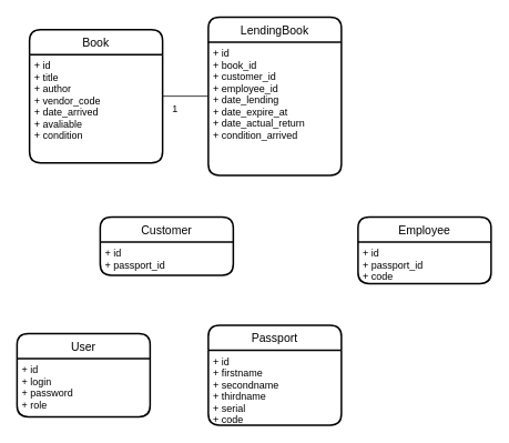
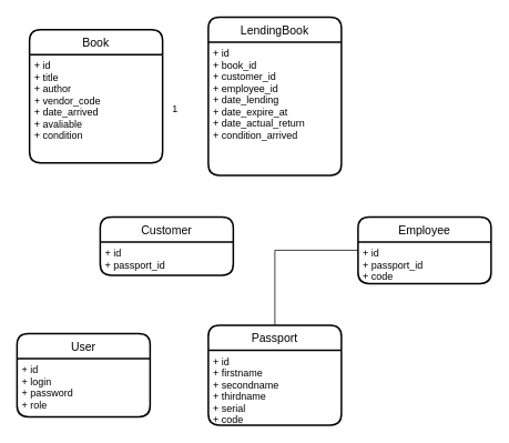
- <mxCell id="13" style="edgeStyle=orthogonalEdgeStyle;rounded=0;orthogonalLoop=1;jettySize=auto;html=1;endArrow=none;endFill=0;" edge="1" parent="1" source="14" target="11"><mxGeometry relative="1" as="geometry" /></mxCell>
+ <mxCell id="8" style="edgeStyle=orthogonalEdgeStyle;rounded=0;orthogonalLoop=1;jettySize=auto;html=1;endArrow=none;endFill=0;" edge="1" parent="1" source="9" target="2"><mxGeometry relative="1" as="geometry" /></mxCell>
